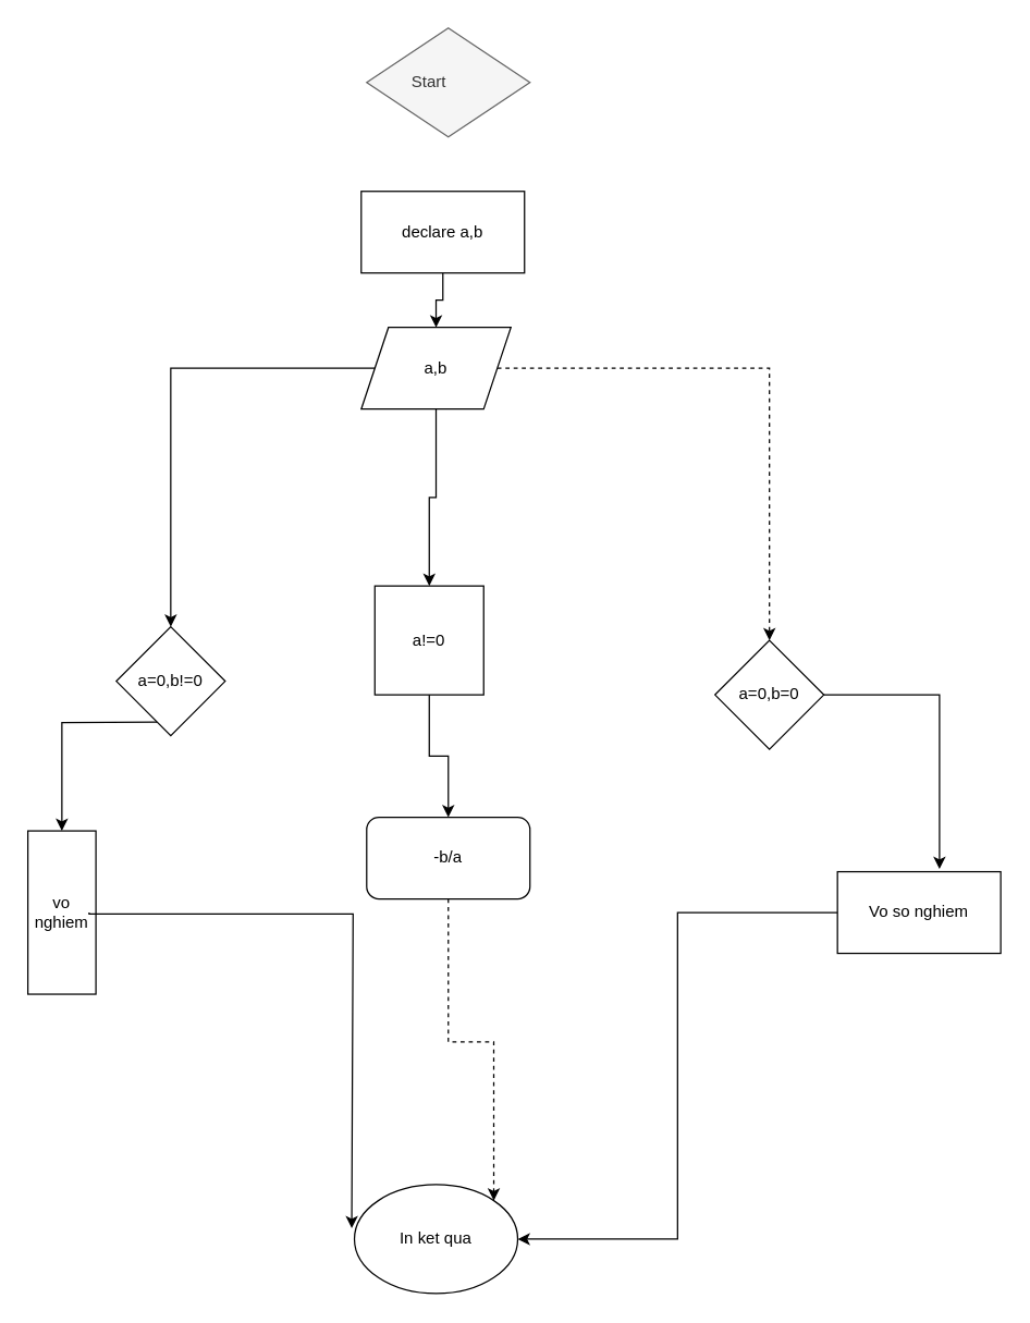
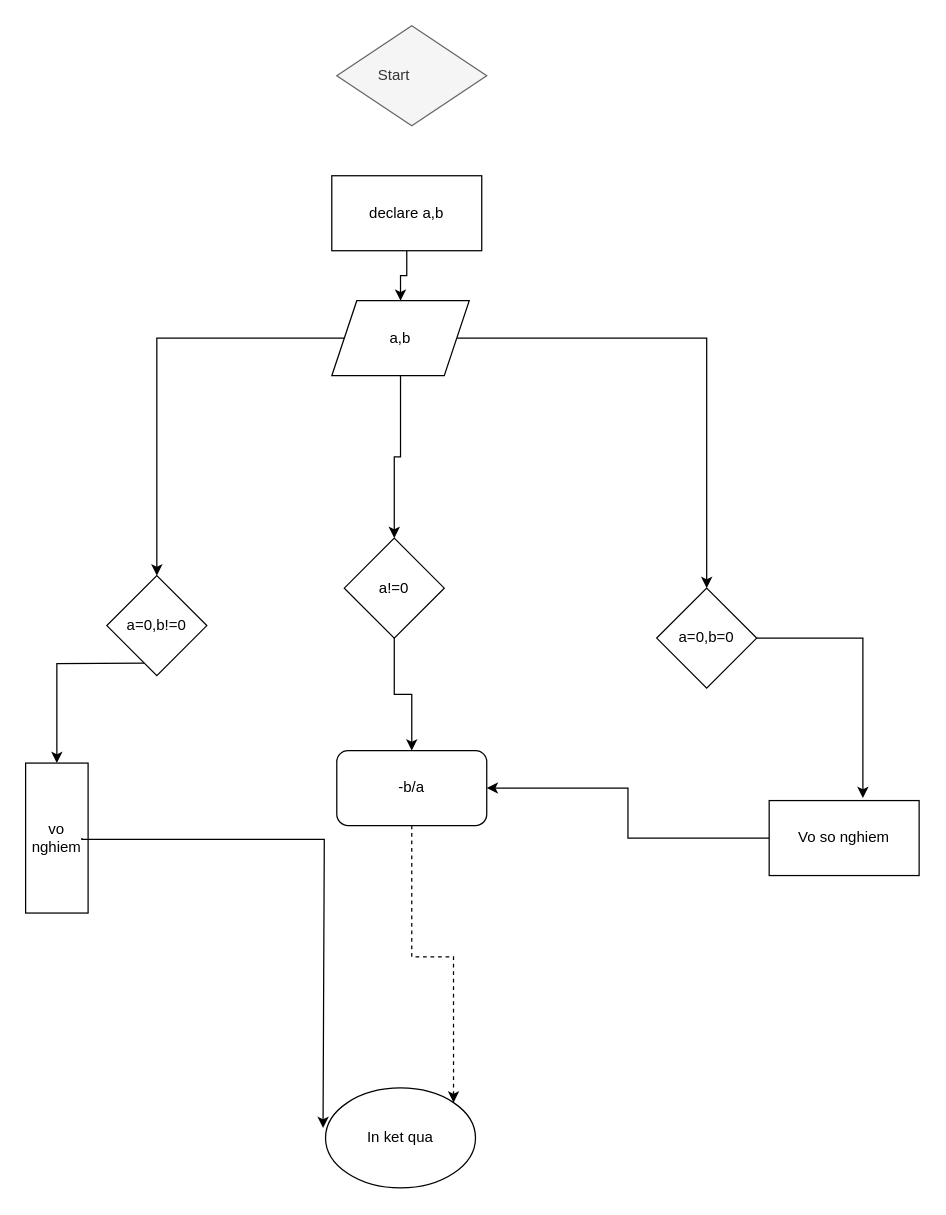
- <mxCell id="6" style="edgeStyle=orthogonalEdgeStyle;rounded=0;orthogonalLoop=1;jettySize=auto;html=1;entryX=0.5;entryY=0;entryDx=0;entryDy=0;dashed=1;" parent="1" source="8" target="19" edge="1"><mxGeometry relative="1" as="geometry" /></mxCell>
+ <mxCell id="6" style="edgeStyle=orthogonalEdgeStyle;rounded=0;orthogonalLoop=1;jettySize=auto;html=1;entryX=0.5;entryY=0;entryDx=0;entryDy=0;" parent="1" source="8" target="19" edge="1"><mxGeometry relative="1" as="geometry" /></mxCell>
- <mxCell id="10" value="a!=0" style="whiteSpace=wrap;html=1;rounded=0;" parent="1" vertex="1"><mxGeometry x="275" y="430" width="80" height="80" as="geometry" /></mxCell>
+ <mxCell id="10" value="a!=0" style="rhombus;whiteSpace=wrap;html=1;" parent="1" vertex="1"><mxGeometry x="275" y="430" width="80" height="80" as="geometry" /></mxCell>
- <mxCell id="14" style="edgeStyle=orthogonalEdgeStyle;rounded=0;orthogonalLoop=1;jettySize=auto;html=1;entryX=1;entryY=0.5;entryDx=0;entryDy=0;" parent="1" source="15" target="17" edge="1"><mxGeometry relative="1" as="geometry" /></mxCell>
+ <mxCell id="14" style="edgeStyle=orthogonalEdgeStyle;rounded=0;orthogonalLoop=1;jettySize=auto;html=1;" parent="1" source="15" target="13" edge="1"><mxGeometry relative="1" as="geometry" /></mxCell>
